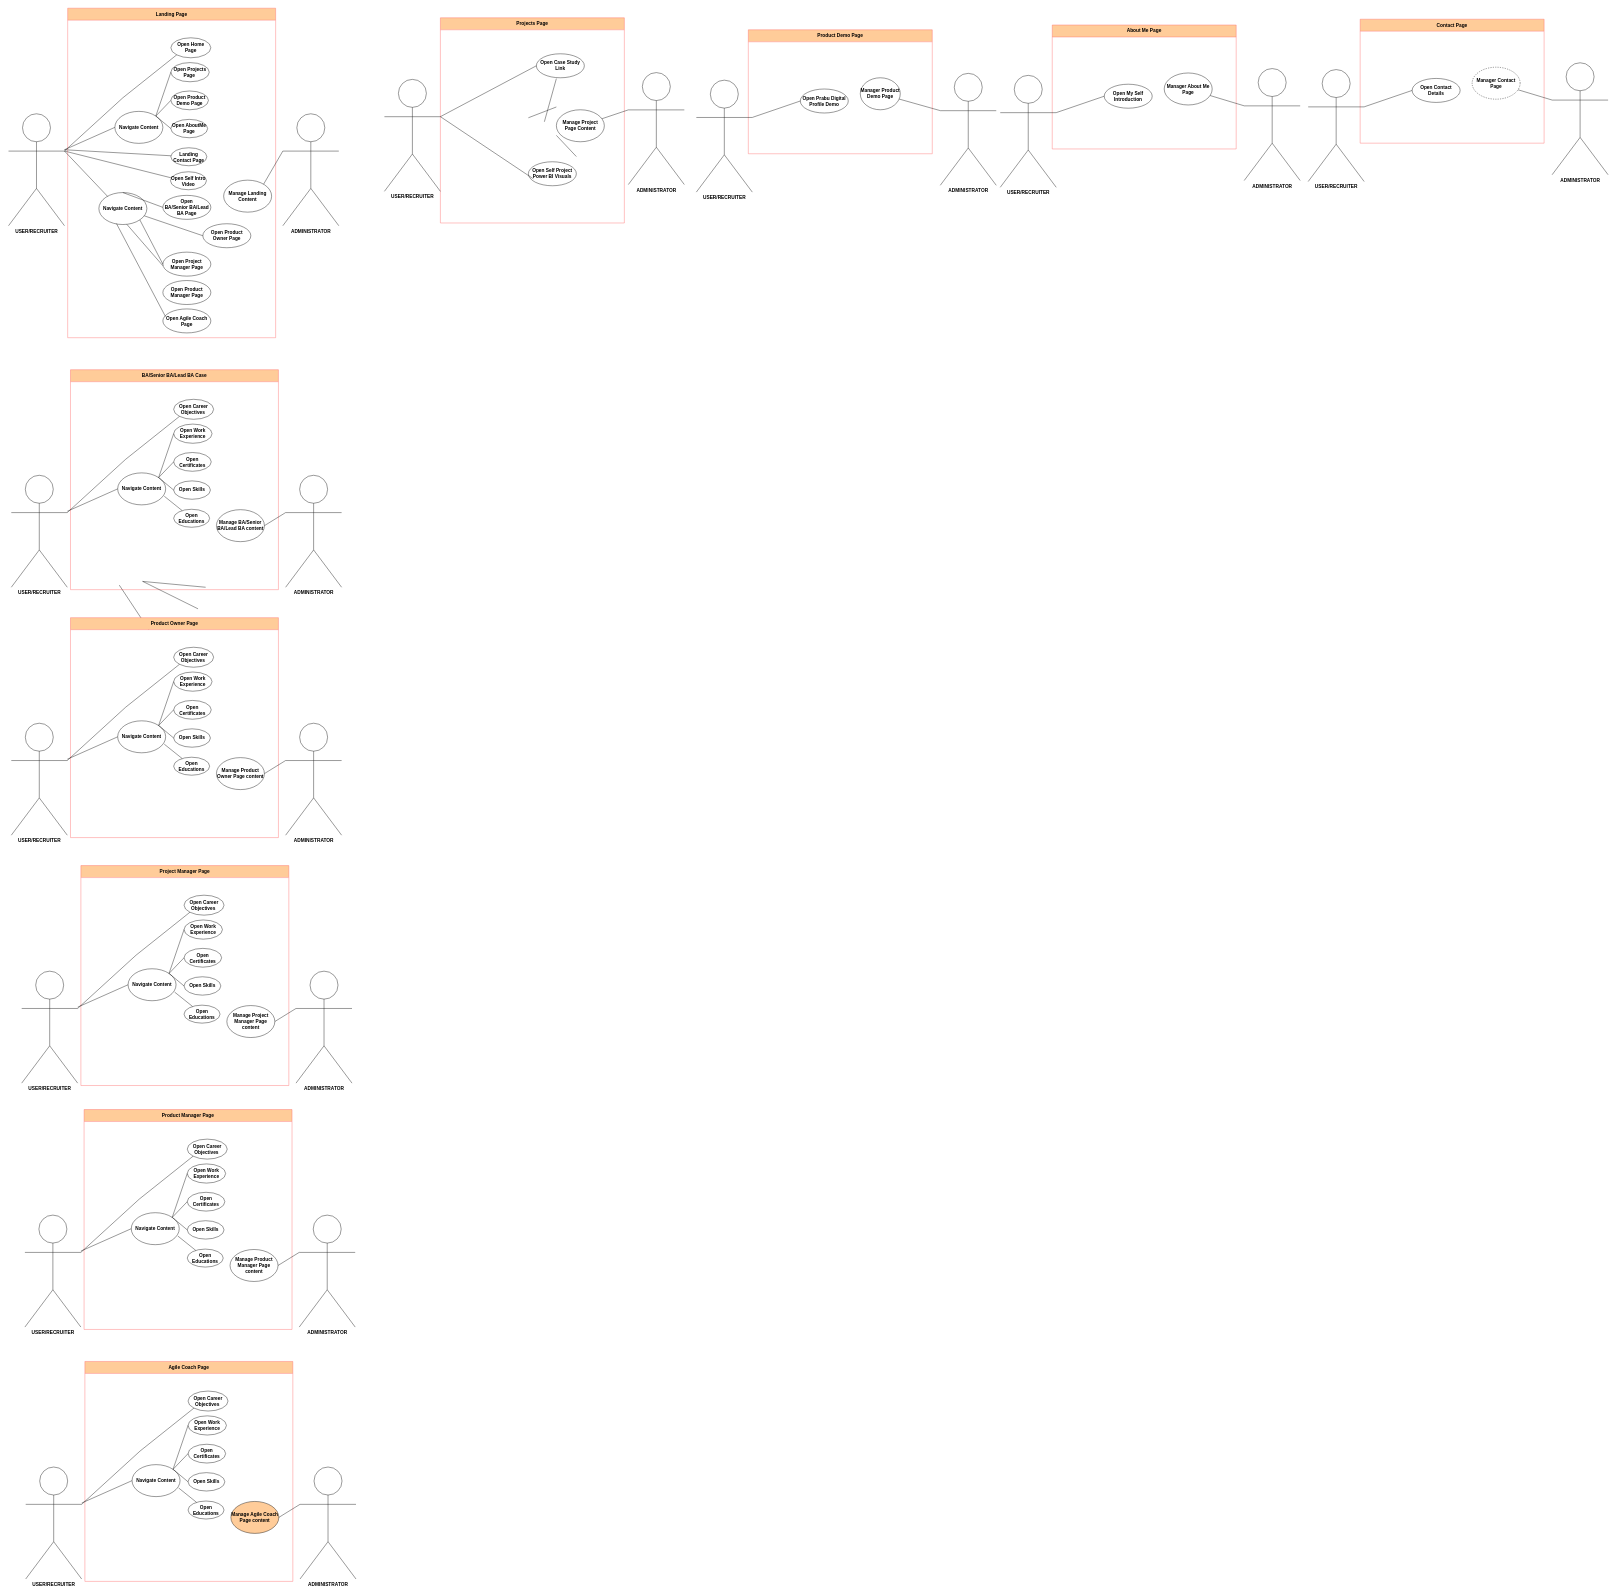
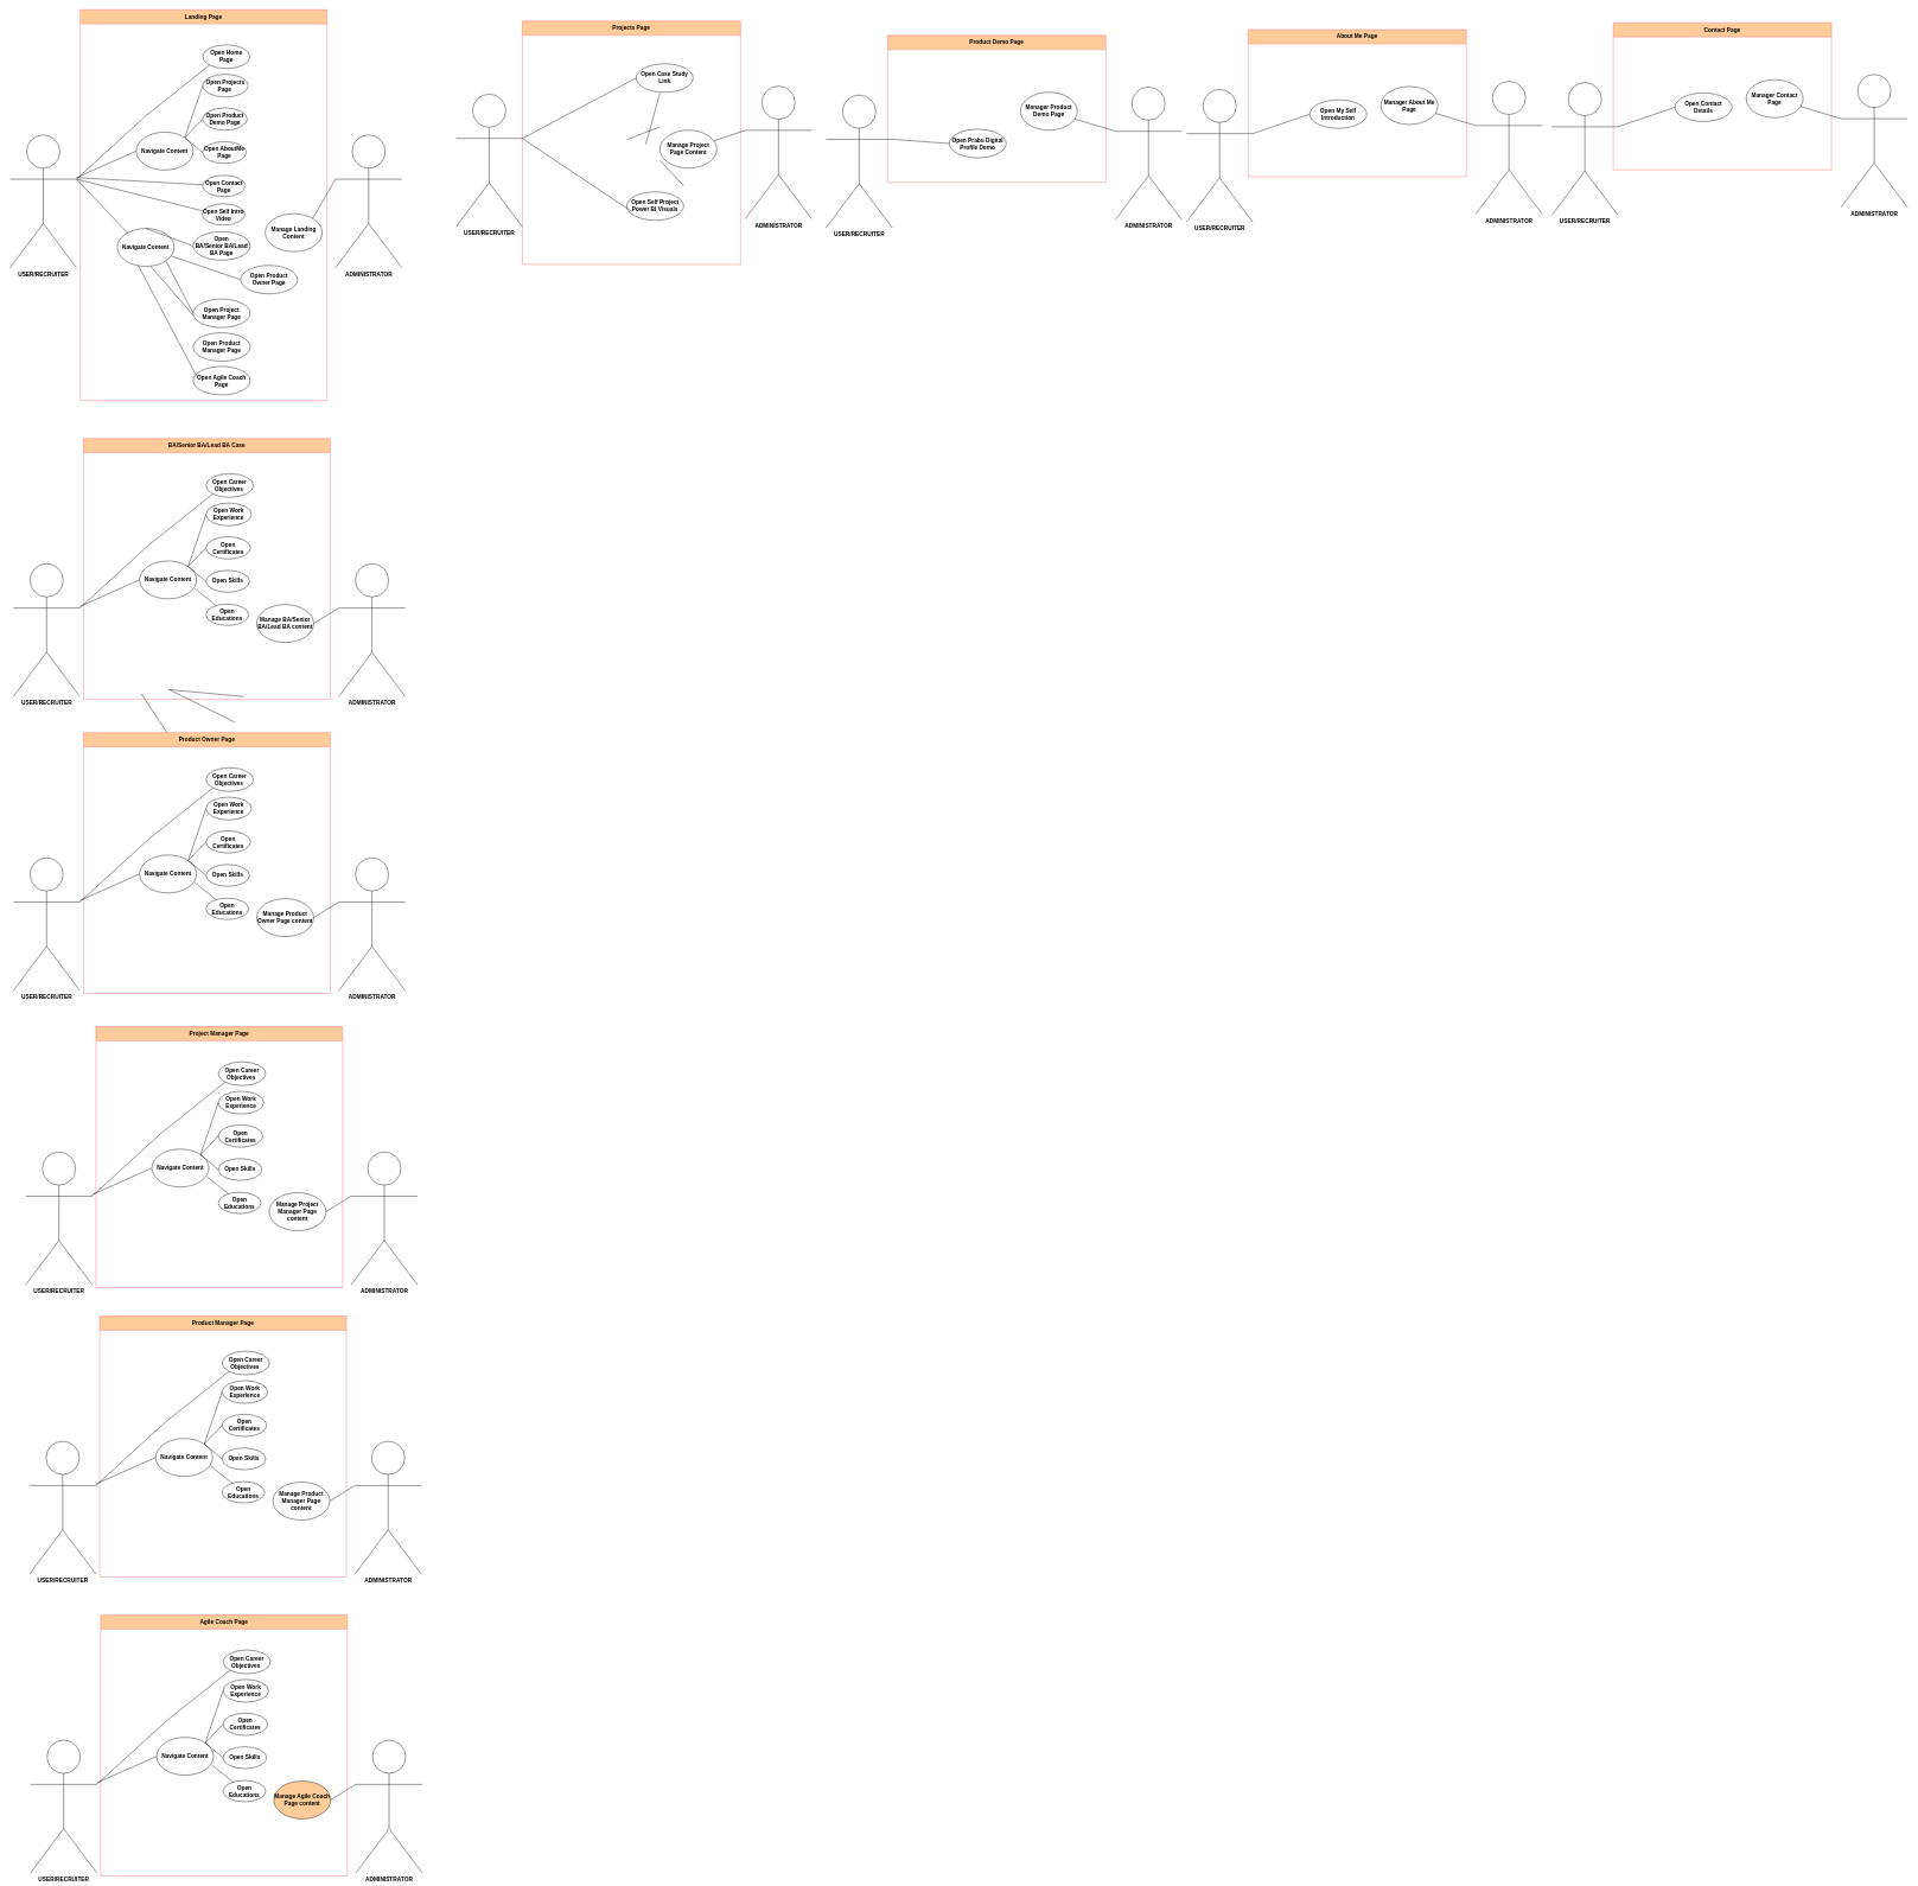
- <mxCell id="60" value="&lt;b&gt;Manager Contact Page&lt;/b&gt;" style="ellipse;whiteSpace=wrap;html=1;dashed=1;" vertex="1" parent="59"><mxGeometry x="280" y="120" width="120" height="80" as="geometry" /></mxCell>
+ <mxCell id="60" value="&lt;b&gt;Manager Contact Page&lt;/b&gt;" style="ellipse;whiteSpace=wrap;html=1;" vertex="1" parent="59"><mxGeometry x="280" y="120" width="120" height="80" as="geometry" /></mxCell>
- <mxCell id="46" value="&lt;b&gt;Manager Product Demo Page&lt;/b&gt;" style="ellipse;whiteSpace=wrap;html=1;" vertex="1" parent="45"><mxGeometry x="280" y="120" width="100" height="80" as="geometry" /></mxCell>
+ <mxCell id="46" value="&lt;b&gt;Manager Product Demo Page&lt;/b&gt;" style="ellipse;whiteSpace=wrap;html=1;" vertex="1" parent="45"><mxGeometry x="280" y="120" width="120" height="80" as="geometry" /></mxCell>
- <mxCell id="47" value="Open Prabu Digital Profile Demo" style="shape=ellipse;html=1;strokeWidth=1;fontStyle=1;whiteSpace=wrap;align=center;perimeter=ellipsePerimeter;" vertex="1" parent="45"><mxGeometry x="130" y="148.08" width="120" height="60" as="geometry" /></mxCell>
+ <mxCell id="47" value="Open Prabu Digital Profile Demo" style="shape=ellipse;html=1;strokeWidth=1;fontStyle=1;whiteSpace=wrap;align=center;perimeter=ellipsePerimeter;" vertex="1" parent="45"><mxGeometry x="130" y="198.08" width="120" height="60" as="geometry" /></mxCell>
- <mxCell id="11" value="Landing Contact Page" style="shape=ellipse;html=1;strokeWidth=1;fontStyle=1;whiteSpace=wrap;align=center;perimeter=ellipsePerimeter;" parent="1" vertex="1"><mxGeometry x="426" y="369" width="90" height="45" as="geometry" /></mxCell>
+ <mxCell id="11" value="Open Contact Page" style="shape=ellipse;html=1;strokeWidth=1;fontStyle=1;whiteSpace=wrap;align=center;perimeter=ellipsePerimeter;" parent="1" vertex="1"><mxGeometry x="426" y="369" width="90" height="45" as="geometry" /></mxCell>
